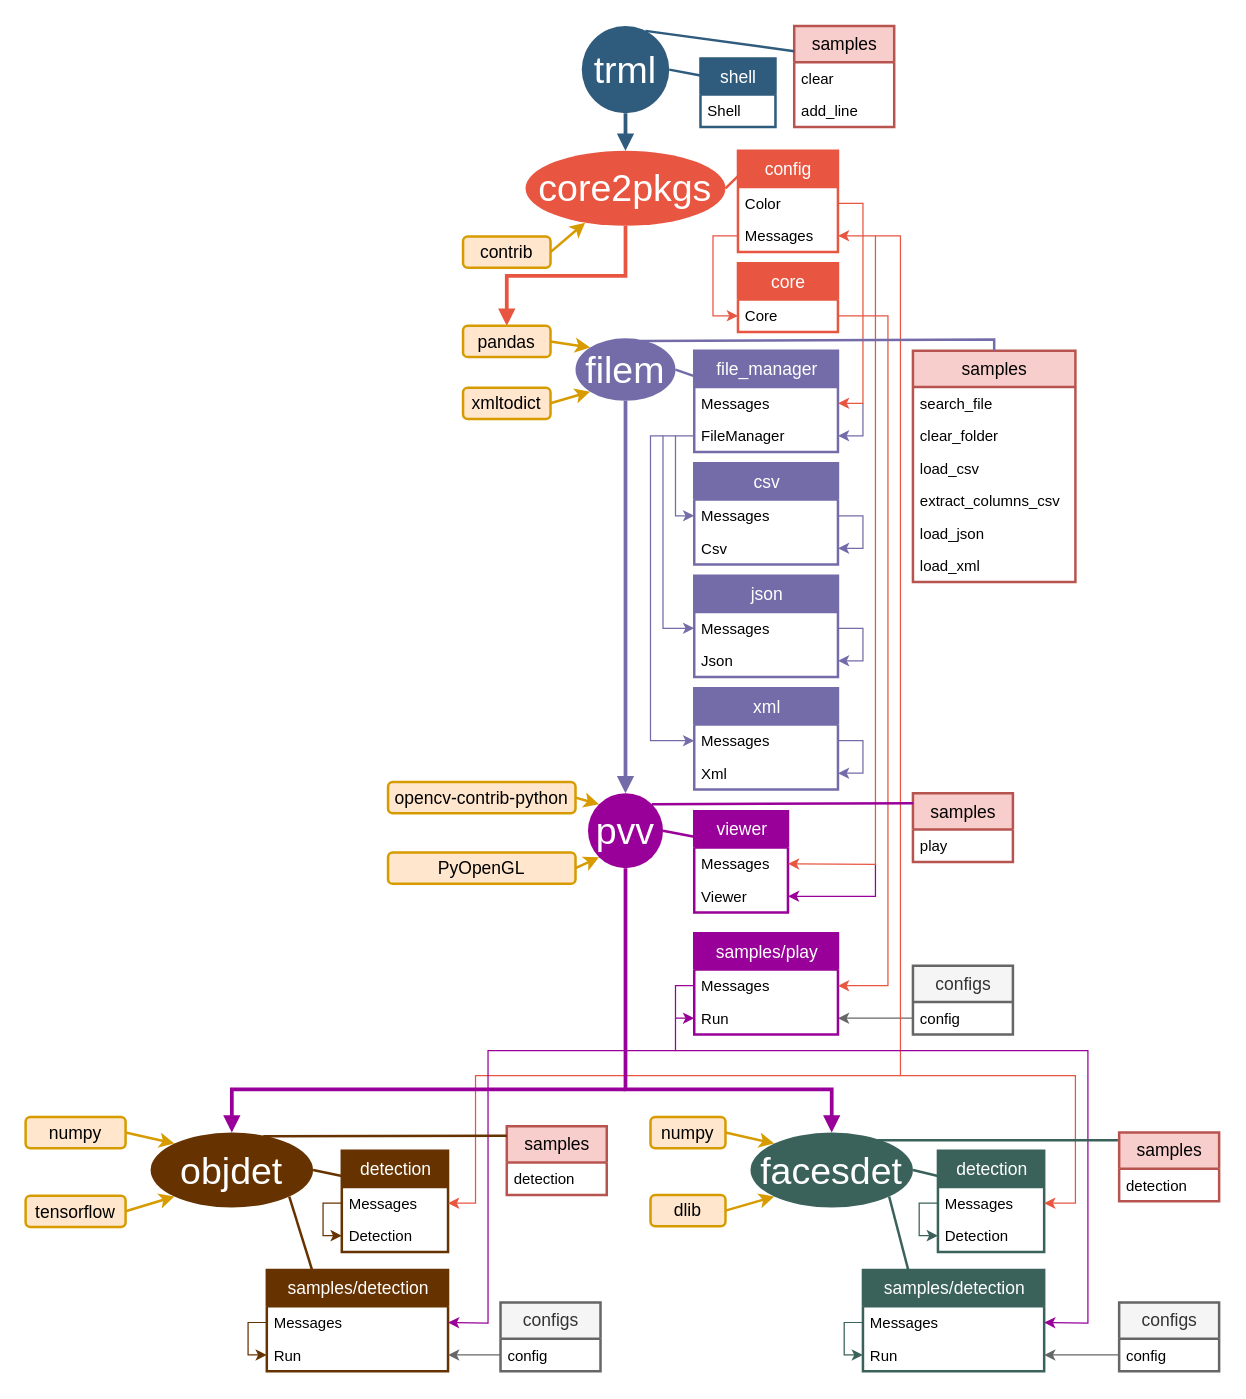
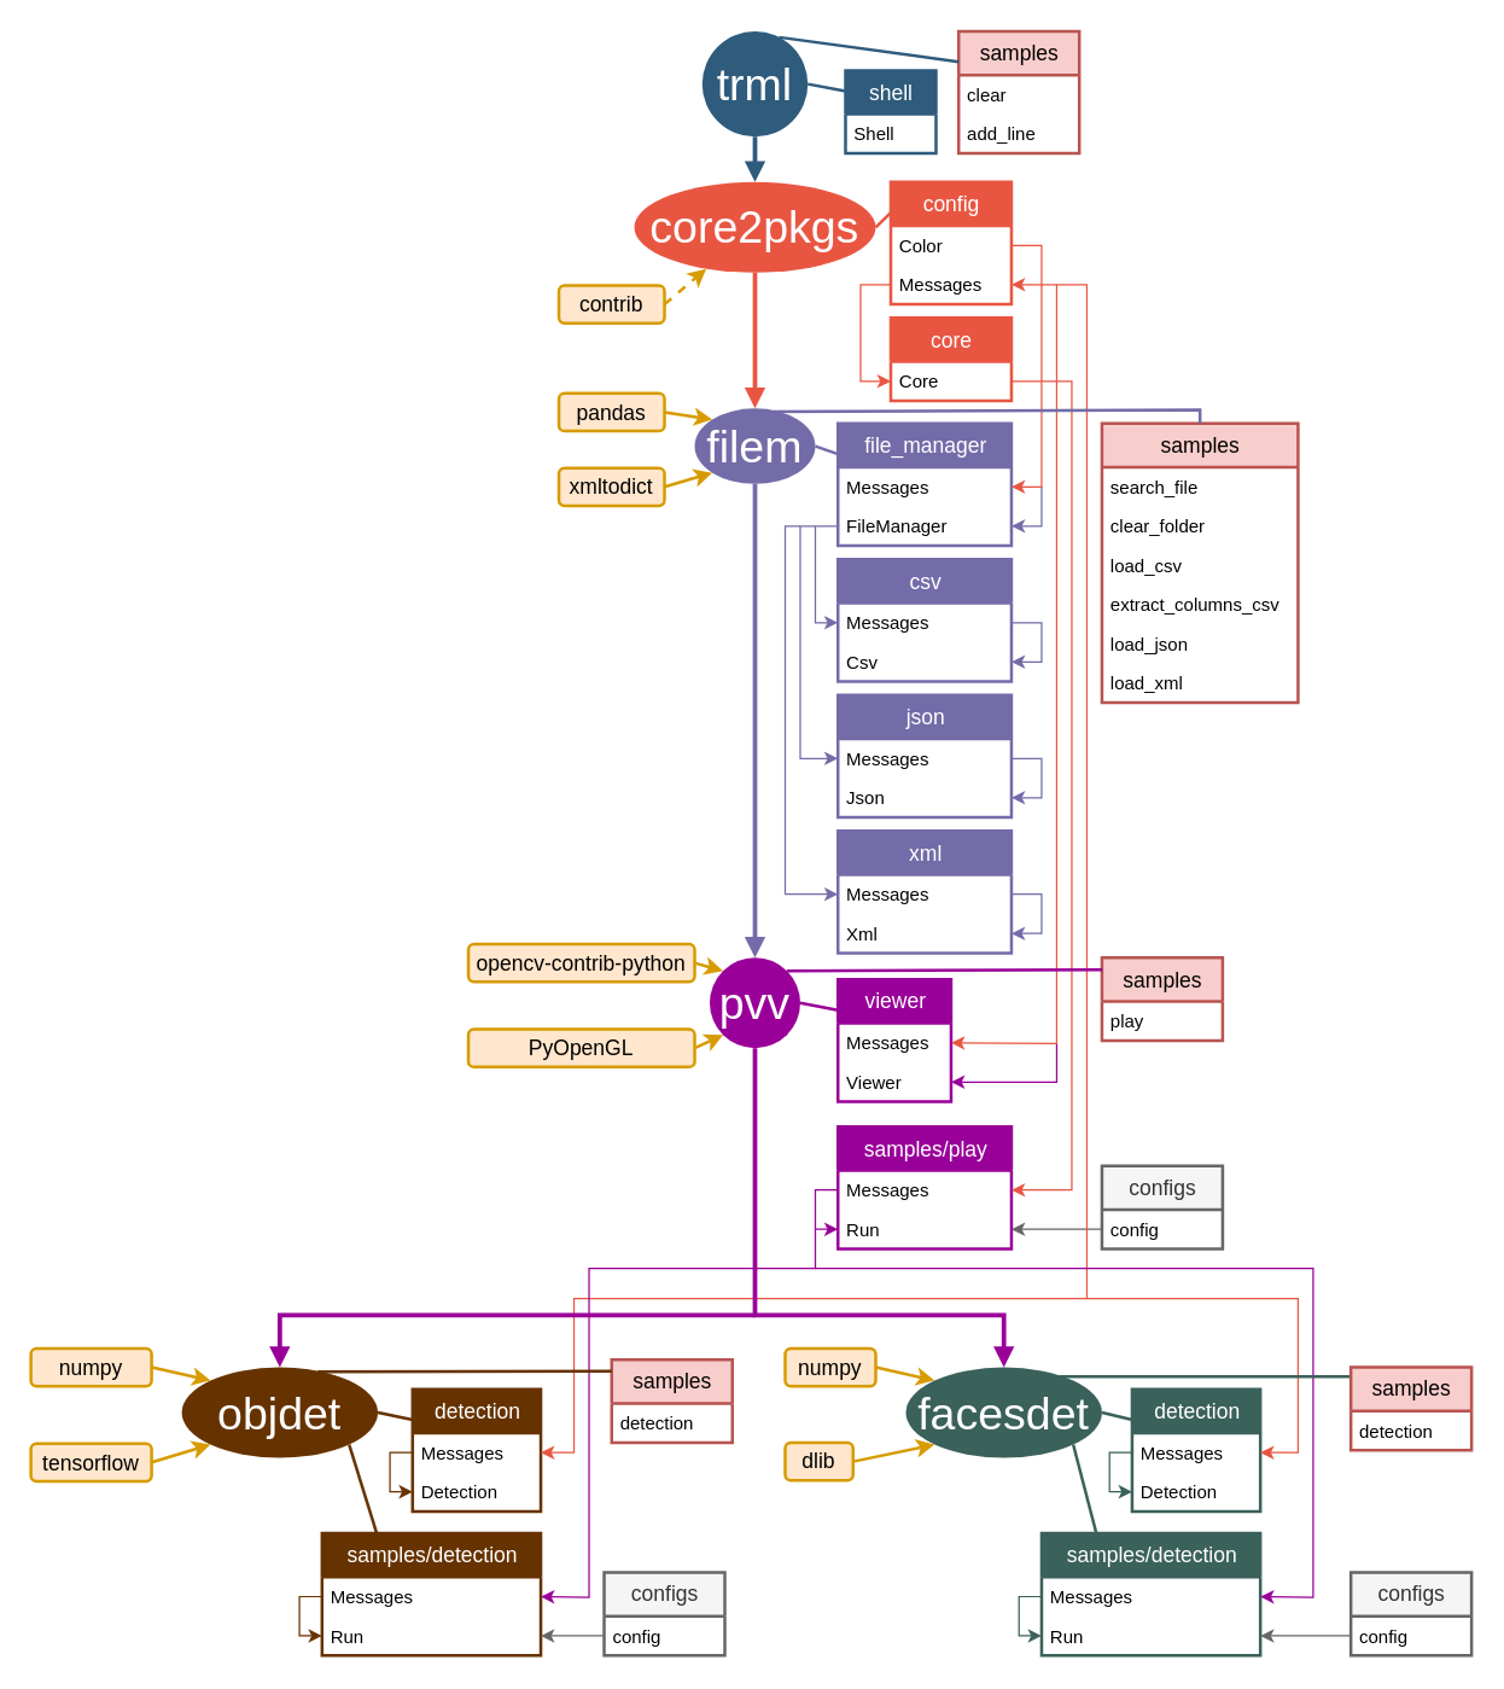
- <mxCell id="13" value="" style="rounded=1;orthogonalLoop=1;jettySize=auto;html=1;startSize=30;endArrow=classic;endFill=1;strokeColor=#D79B00;strokeWidth=2;fontSize=30;fontColor=#000000;exitX=1;exitY=0.5;exitDx=0;exitDy=0;" parent="1" source="53" target="5" edge="1"><mxGeometry relative="1" as="geometry"><mxPoint x="440" y="200.5" as="sourcePoint" /></mxGeometry></mxCell>
+ <mxCell id="13" value="" style="rounded=1;orthogonalLoop=1;jettySize=auto;html=1;startSize=30;endArrow=classic;endFill=1;strokeColor=#D79B00;strokeWidth=2;fontSize=30;fontColor=#000000;exitX=1;exitY=0.5;exitDx=0;exitDy=0;dashed=1;" parent="1" source="53" target="5" edge="1"><mxGeometry relative="1" as="geometry"><mxPoint x="440" y="200.5" as="sourcePoint" /></mxGeometry></mxCell>
- <mxCell id="22" value="" style="edgeStyle=orthogonalEdgeStyle;rounded=0;orthogonalLoop=1;jettySize=auto;html=1;startSize=30;strokeColor=#E85642;strokeWidth=3;fontSize=30;fontColor=#000000;endArrow=block;endFill=1;exitX=0.5;exitY=1;exitDx=0;exitDy=0;" parent="1" source="5" target="54" edge="1"><mxGeometry relative="1" as="geometry"><mxPoint x="510" y="100" as="sourcePoint" /><mxPoint x="510" y="130" as="targetPoint" /></mxGeometry></mxCell>
+ <mxCell id="22" value="" style="edgeStyle=orthogonalEdgeStyle;rounded=0;orthogonalLoop=1;jettySize=auto;html=1;startSize=30;strokeColor=#E85642;strokeWidth=3;fontSize=30;fontColor=#000000;endArrow=block;endFill=1;exitX=0.5;exitY=1;exitDx=0;exitDy=0;entryX=0.5;entryY=0;entryDx=0;entryDy=0;" parent="1" source="5" target="21" edge="1"><mxGeometry relative="1" as="geometry"><mxPoint x="510" y="100" as="sourcePoint" /><mxPoint x="510" y="130" as="targetPoint" /></mxGeometry></mxCell>
- <mxCell id="82" value="dlib" style="rounded=1;whiteSpace=wrap;html=1;shadow=0;glass=0;comic=0;strokeColor=#d79b00;strokeWidth=2;fillColor=#ffe6cc;fontSize=14;align=center;" parent="1" vertex="1"><mxGeometry x="520" y="955.5" width="60" height="25" as="geometry" /></mxCell>
+ <mxCell id="82" value="dlib" style="rounded=1;whiteSpace=wrap;html=1;shadow=0;glass=0;comic=0;strokeColor=#d79b00;strokeWidth=2;fillColor=#ffe6cc;fontSize=14;align=center;" parent="1" vertex="1"><mxGeometry x="520" y="955.5" width="45" height="25" as="geometry" /></mxCell>
